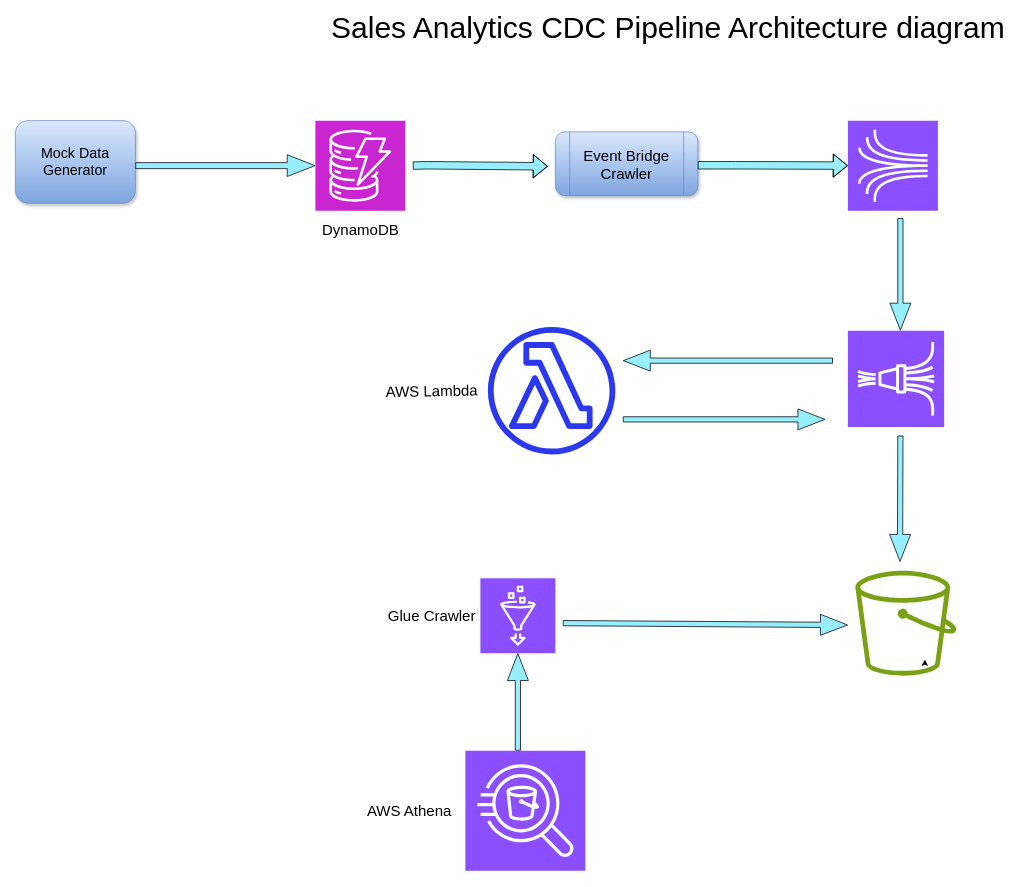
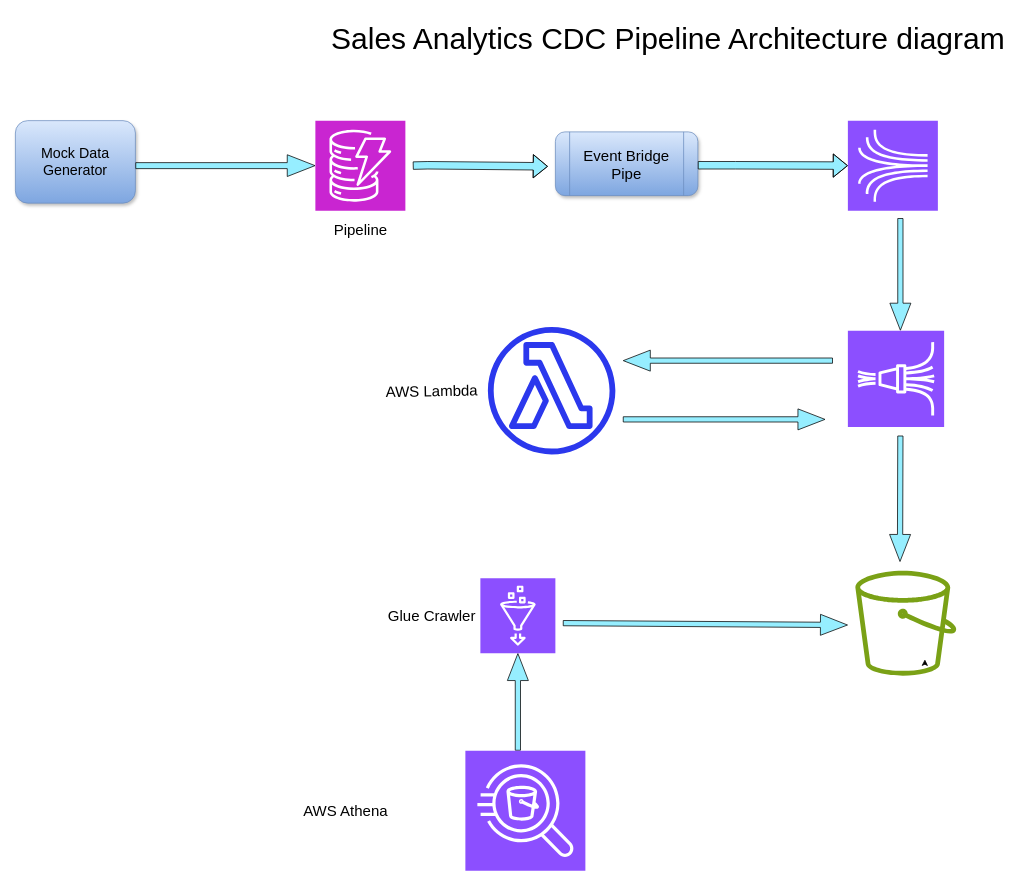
- <mxCell id="14" value="&lt;font style=&quot;font-size: 40px;&quot;&gt;Sales Analytics CDC Pipeline Architecture diagram&lt;/font&gt;" style="text;html=1;align=center;verticalAlign=middle;resizable=0;points=[];autosize=1;strokeColor=none;fillColor=none;" parent="1" vertex="1"><mxGeometry x="430" y="5" width="920" height="60" as="geometry" /></mxCell>
+ <mxCell id="14" value="&lt;font style=&quot;font-size: 40px;&quot;&gt;Sales Analytics CDC Pipeline Architecture diagram&lt;/font&gt;" style="text;html=1;align=center;verticalAlign=middle;resizable=0;points=[];autosize=1;strokeColor=none;fillColor=none;" parent="1" vertex="1"><mxGeometry x="430" y="20" width="920" height="60" as="geometry" /></mxCell>
- <mxCell id="3" value="&lt;font style=&quot;font-size: 20px;&quot;&gt;Event Bridge Crawler&lt;/font&gt;" style="shape=process;whiteSpace=wrap;html=1;backgroundOutline=1;rounded=1;shadow=1;glass=0;fillColor=#dae8fc;strokeColor=#6c8ebf;gradientColor=#7ea6e0;" parent="1" vertex="1"><mxGeometry x="740" y="175" width="190" height="85" as="geometry" /></mxCell>
+ <mxCell id="3" value="&lt;font style=&quot;font-size: 20px;&quot;&gt;Event Bridge Pipe&lt;/font&gt;" style="shape=process;whiteSpace=wrap;html=1;backgroundOutline=1;rounded=1;shadow=1;glass=0;fillColor=#dae8fc;strokeColor=#6c8ebf;gradientColor=#7ea6e0;" parent="1" vertex="1"><mxGeometry x="740" y="175" width="190" height="85" as="geometry" /></mxCell>
- <mxCell id="16" value="&lt;font style=&quot;font-size: 20px;&quot;&gt;DynamoDB&lt;/font&gt;" style="text;html=1;align=center;verticalAlign=middle;resizable=0;points=[];autosize=1;strokeColor=none;fillColor=none;" vertex="1" parent="1"><mxGeometry x="415" y="285" width="130" height="40" as="geometry" /></mxCell>
+ <mxCell id="16" value="&lt;font style=&quot;font-size: 20px;&quot;&gt;Pipeline&lt;/font&gt;" style="text;html=1;align=center;verticalAlign=middle;resizable=0;points=[];autosize=1;strokeColor=none;fillColor=none;" vertex="1" parent="1"><mxGeometry x="415" y="285" width="130" height="40" as="geometry" /></mxCell>
- <mxCell id="23" value="&lt;span style=&quot;font-size: 20px;&quot;&gt;AWS Athena&lt;/span&gt;" style="text;html=1;align=center;verticalAlign=middle;resizable=0;points=[];autosize=1;strokeColor=none;fillColor=none;" vertex="1" parent="1"><mxGeometry x="475" y="1060" width="140" height="40" as="geometry" /></mxCell>
+ <mxCell id="23" value="&lt;span style=&quot;font-size: 20px;&quot;&gt;AWS Athena&lt;/span&gt;" style="text;html=1;align=center;verticalAlign=middle;resizable=0;points=[];autosize=1;strokeColor=none;fillColor=none;" vertex="1" parent="1"><mxGeometry x="390" y="1060" width="140" height="40" as="geometry" /></mxCell>
